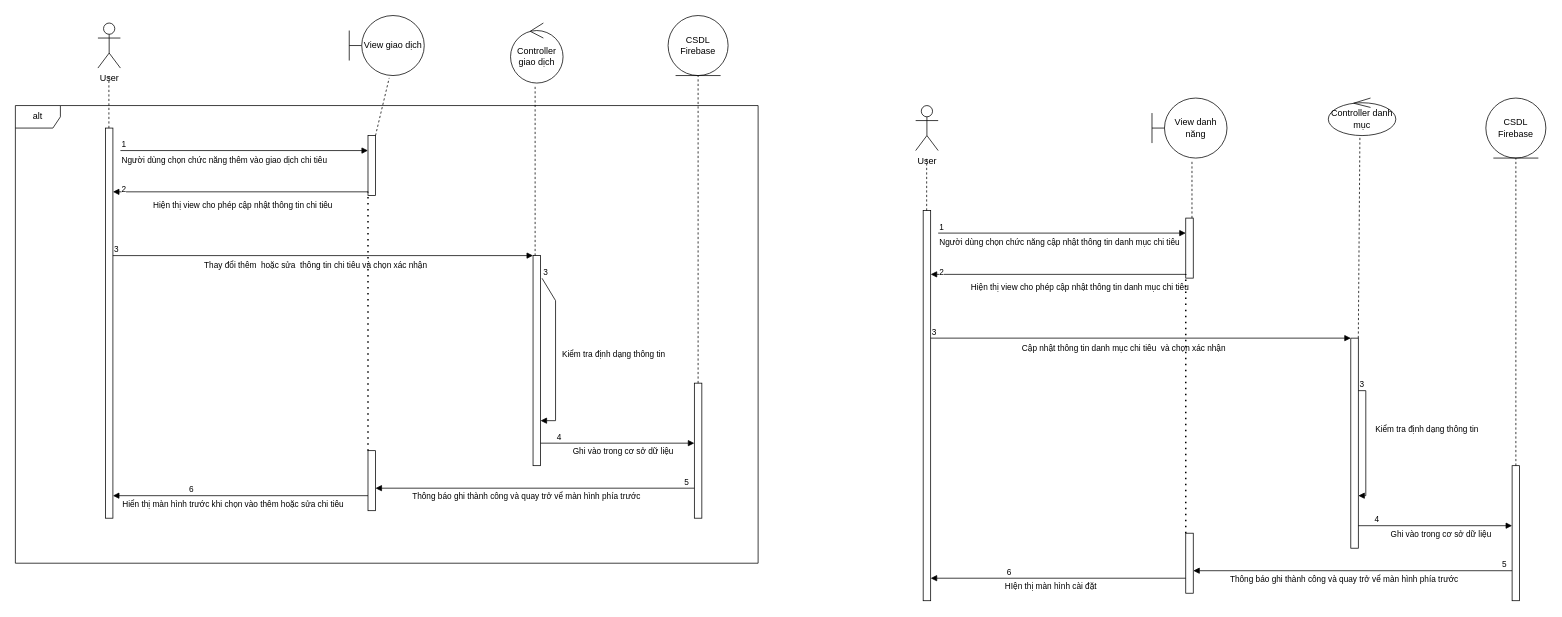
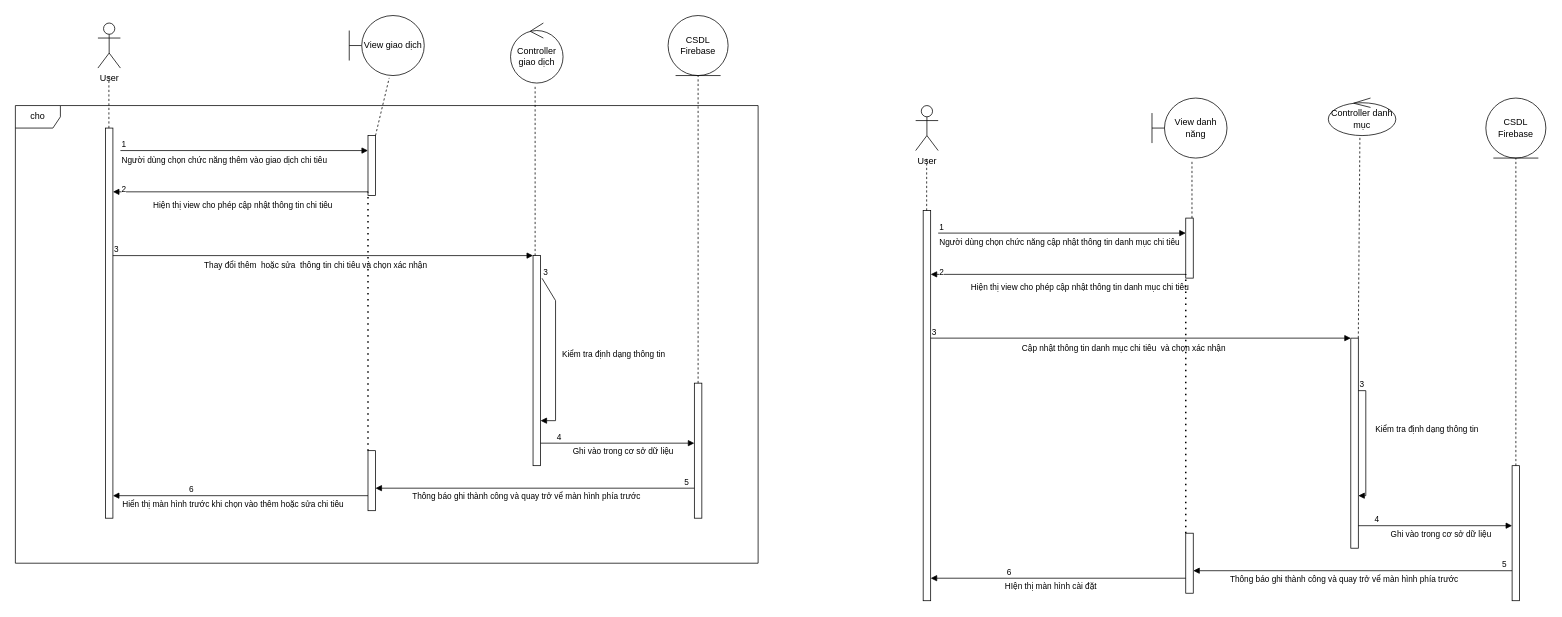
- <mxCell id="4" value="alt" style="shape=umlFrame;whiteSpace=wrap;html=1;pointerEvents=0;" parent="1" vertex="1"><mxGeometry x="20" y="140" width="990" height="610" as="geometry" /></mxCell>
+ <mxCell id="4" value="cho" style="shape=umlFrame;whiteSpace=wrap;html=1;pointerEvents=0;" parent="1" vertex="1"><mxGeometry x="20" y="140" width="990" height="610" as="geometry" /></mxCell>
